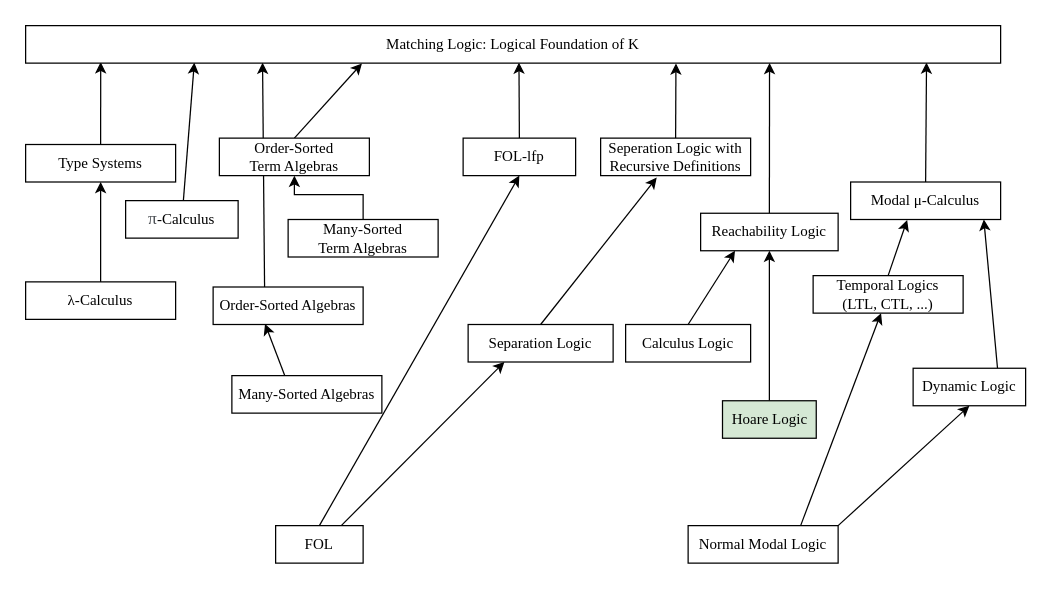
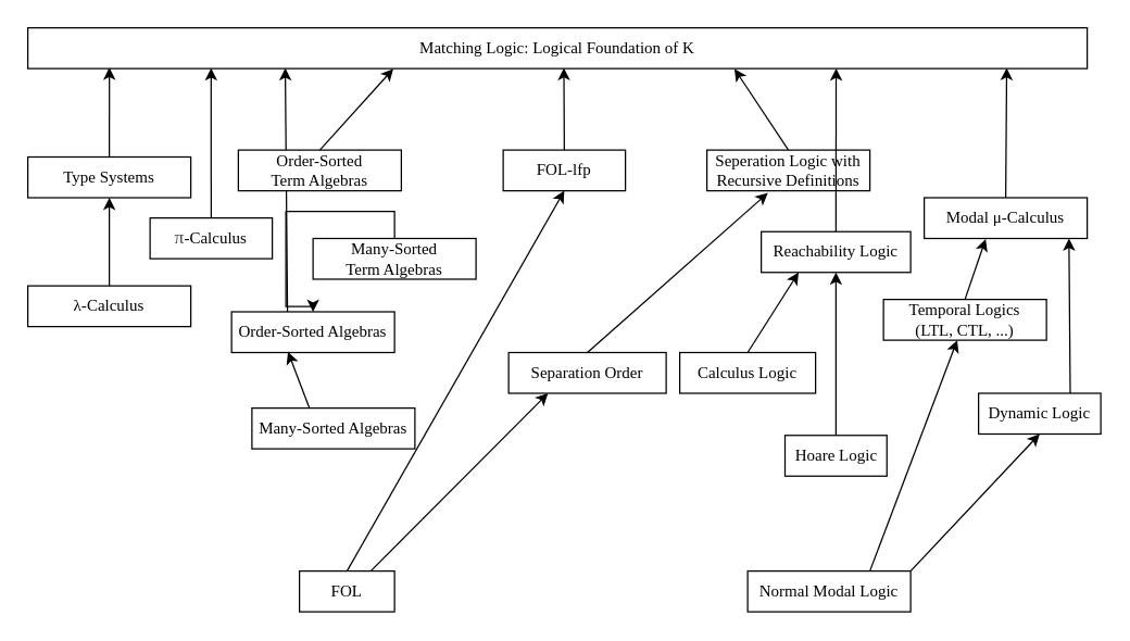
- <mxCell id="5" value="Seperation Logic with Recursive Definitions" style="rounded=0;whiteSpace=wrap;html=1;fontFamily=Times New Roman;fontStyle=0" parent="1" vertex="1"><mxGeometry x="480" y="110" width="120" height="30" as="geometry" /></mxCell>
+ <mxCell id="5" value="Seperation Logic with Recursive Definitions" style="rounded=0;whiteSpace=wrap;html=1;fontFamily=Times New Roman;fontStyle=0" parent="1" vertex="1"><mxGeometry x="520" y="110" width="120" height="30" as="geometry" /></mxCell>
- <mxCell id="35" style="edgeStyle=orthogonalEdgeStyle;rounded=0;orthogonalLoop=1;jettySize=auto;html=1;exitX=0.5;exitY=0;exitDx=0;exitDy=0;entryX=0.5;entryY=1;entryDx=0;entryDy=0;fontFamily=Times New Roman;fontStyle=0" edge="1" parent="1" source="36" target="38"><mxGeometry relative="1" as="geometry" /></mxCell>
+ <mxCell id="35" style="edgeStyle=orthogonalEdgeStyle;rounded=0;orthogonalLoop=1;jettySize=auto;html=1;exitX=0.5;exitY=0;exitDx=0;exitDy=0;fontFamily=Times New Roman;fontStyle=0;" edge="1" parent="1" source="36" target="34"><mxGeometry relative="1" as="geometry" /></mxCell>
- <mxCell id="40" value="&lt;span style=&quot;color: rgb(77, 81, 86); font-size: 14px; background-color: rgb(255, 255, 255);&quot;&gt;π&lt;/span&gt;-Calculus" style="rounded=0;whiteSpace=wrap;html=1;fontFamily=Times New Roman;fontStyle=0" vertex="1" parent="1"><mxGeometry x="100" y="160" width="90" height="30" as="geometry" /></mxCell>
+ <mxCell id="40" value="&lt;span style=&quot;color: rgb(77, 81, 86); font-size: 14px; background-color: rgb(255, 255, 255);&quot;&gt;π&lt;/span&gt;-Calculus" style="rounded=0;whiteSpace=wrap;html=1;fontFamily=Times New Roman;fontStyle=0" vertex="1" parent="1"><mxGeometry x="110" y="160" width="90" height="30" as="geometry" /></mxCell>
- <mxCell id="27" value="&lt;span&gt;λ-&lt;/span&gt;Calculus" style="rounded=0;whiteSpace=wrap;html=1;fontFamily=Times New Roman;fontStyle=0" parent="1" vertex="1"><mxGeometry x="20" y="225" width="120" height="30" as="geometry" /></mxCell>
+ <mxCell id="27" value="&lt;span&gt;λ-&lt;/span&gt;Calculus" style="rounded=0;whiteSpace=wrap;html=1;fontFamily=Times New Roman;fontStyle=0" parent="1" vertex="1"><mxGeometry x="20" y="210" width="120" height="30" as="geometry" /></mxCell>
- <mxCell id="19" value="Separation Logic" style="rounded=0;whiteSpace=wrap;html=1;fontFamily=Times New Roman;fontStyle=0" parent="1" vertex="1"><mxGeometry x="374" y="259.1" width="116" height="30" as="geometry" /></mxCell>
+ <mxCell id="19" value="Separation Order" style="rounded=0;whiteSpace=wrap;html=1;fontFamily=Times New Roman;fontStyle=0" parent="1" vertex="1"><mxGeometry x="374" y="259.1" width="116" height="30" as="geometry" /></mxCell>
- <mxCell id="12" value="Dynamic Logic&lt;br&gt;" style="rounded=0;whiteSpace=wrap;html=1;fontFamily=Times New Roman;fontStyle=0" parent="1" vertex="1"><mxGeometry x="730" y="294.1" width="90" height="30" as="geometry" /></mxCell>
+ <mxCell id="12" value="Dynamic Logic&lt;br&gt;" style="rounded=0;whiteSpace=wrap;html=1;fontFamily=Times New Roman;fontStyle=0" parent="1" vertex="1"><mxGeometry x="720" y="289.1" width="90" height="30" as="geometry" /></mxCell>
- <mxCell id="23" value="Hoare Logic" style="rounded=0;whiteSpace=wrap;html=1;fontFamily=Times New Roman;fontStyle=0;fillColor=#d5e8d4;" parent="1" vertex="1"><mxGeometry x="577.5" y="320.1" width="75" height="30" as="geometry" /></mxCell>
+ <mxCell id="23" value="Hoare Logic" style="rounded=0;whiteSpace=wrap;html=1;fontFamily=Times New Roman;fontStyle=0" parent="1" vertex="1"><mxGeometry x="577.5" y="320.1" width="75" height="30" as="geometry" /></mxCell>
